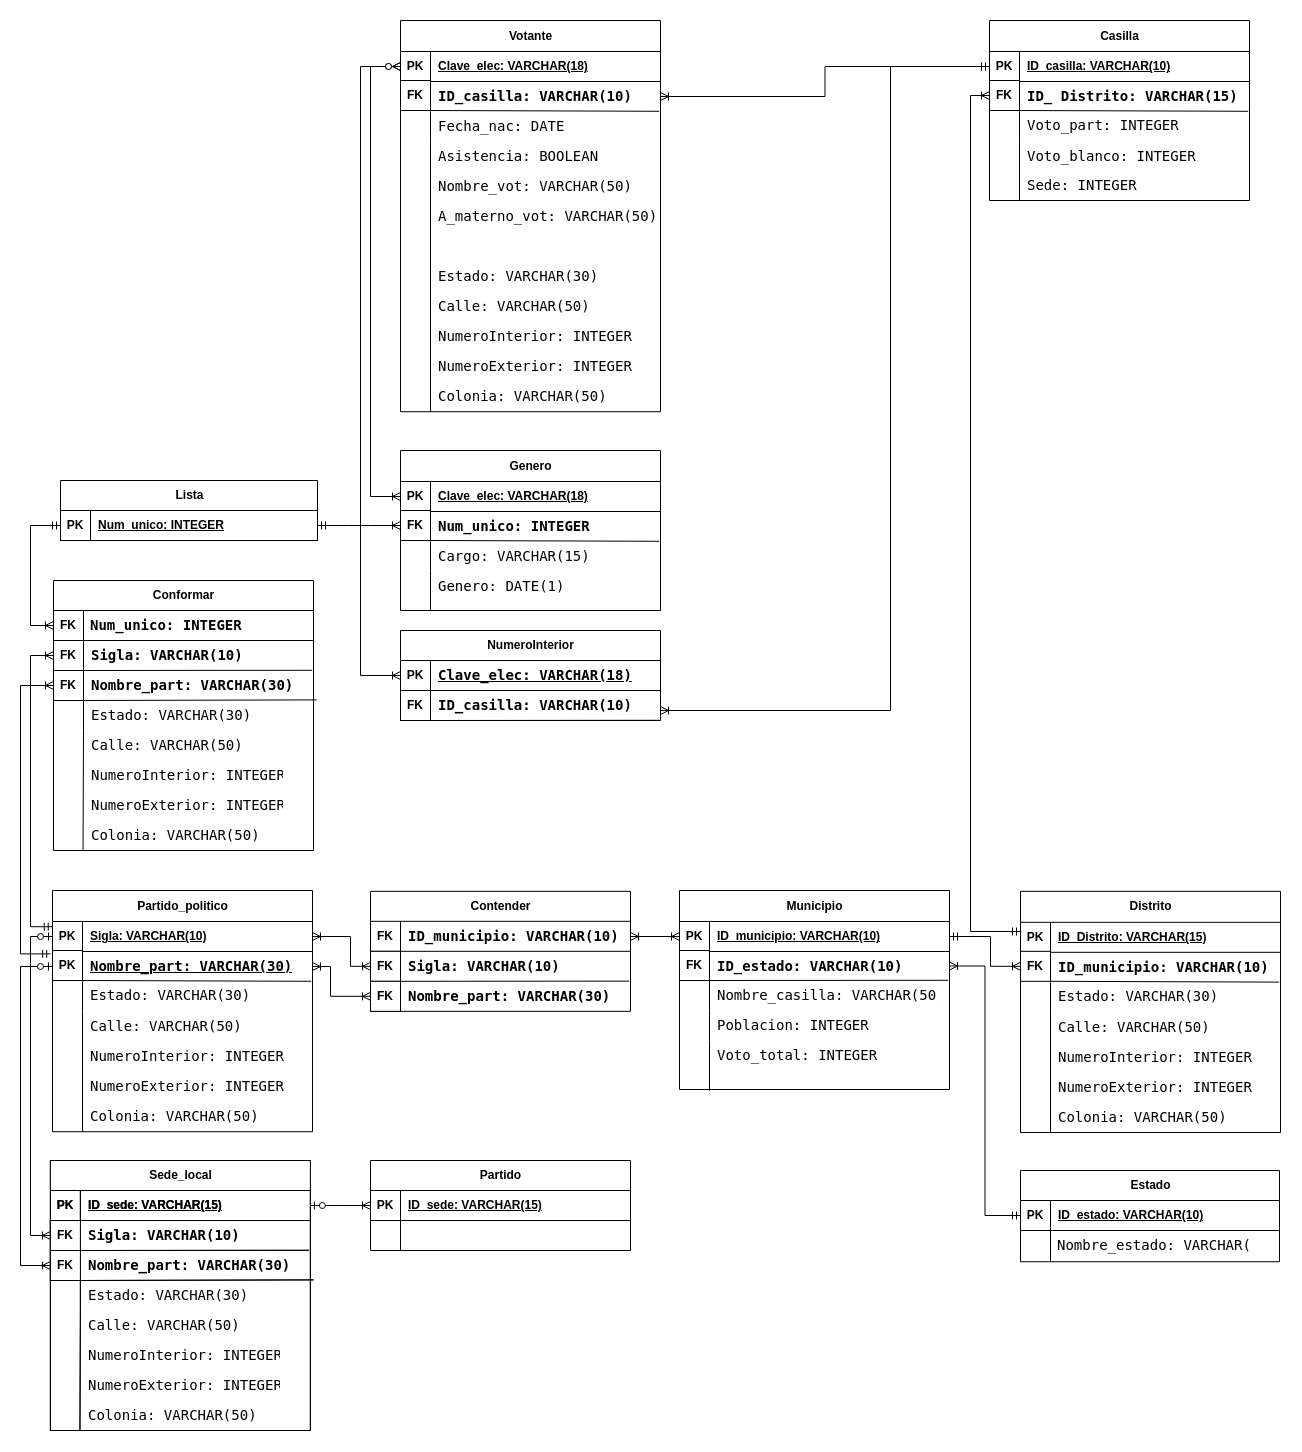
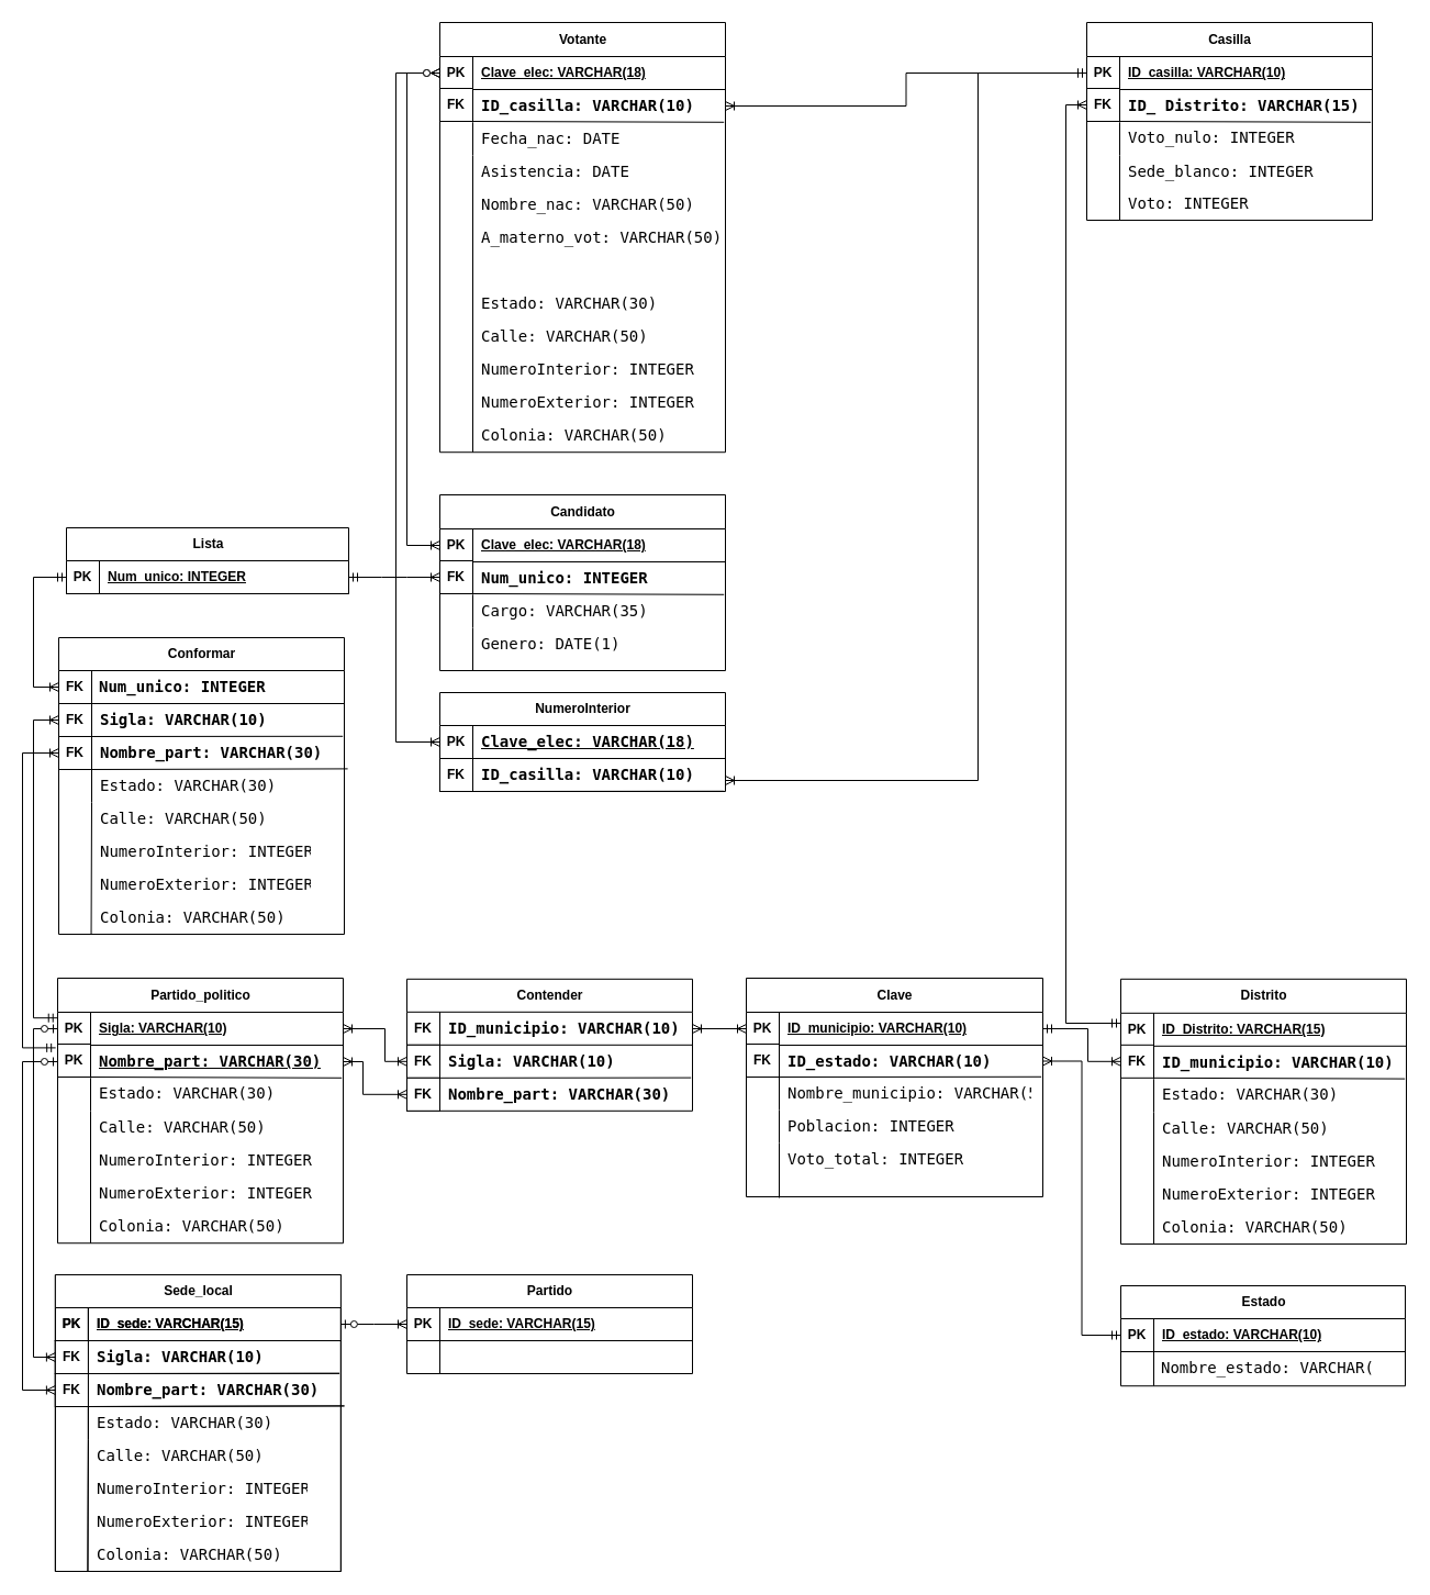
- <mxCell id="172" value="&lt;font face=&quot;Söhne Mono, Monaco, Andale Mono, Ubuntu Mono, monospace&quot;&gt;&lt;span style=&quot;font-size: 14px; white-space: pre; background-color: rgb(255, 255, 255);&quot;&gt;Voto_part: INTEGER&lt;/span&gt;&lt;/font&gt;" style="shape=partialRectangle;connectable=0;fillColor=none;top=0;left=0;bottom=0;right=0;align=left;spacingLeft=6;overflow=hidden;whiteSpace=wrap;html=1;" parent="1" vertex="1"><mxGeometry x="1019" y="110" width="230" height="30" as="geometry"><mxRectangle width="230" height="30" as="alternateBounds" /></mxGeometry></mxCell>
+ <mxCell id="172" value="&lt;font face=&quot;Söhne Mono, Monaco, Andale Mono, Ubuntu Mono, monospace&quot;&gt;&lt;span style=&quot;font-size: 14px; white-space: pre; background-color: rgb(255, 255, 255);&quot;&gt;Voto_nulo: INTEGER&lt;/span&gt;&lt;/font&gt;" style="shape=partialRectangle;connectable=0;fillColor=none;top=0;left=0;bottom=0;right=0;align=left;spacingLeft=6;overflow=hidden;whiteSpace=wrap;html=1;" parent="1" vertex="1"><mxGeometry x="1019" y="110" width="230" height="30" as="geometry"><mxRectangle width="230" height="30" as="alternateBounds" /></mxGeometry></mxCell>
- <mxCell id="14" value="&lt;font face=&quot;Söhne Mono, Monaco, Andale Mono, Ubuntu Mono, monospace&quot;&gt;&lt;span style=&quot;font-size: 14px; white-space: pre; background-color: rgb(255, 255, 255);&quot;&gt;Asistencia: BOOLEAN&lt;/span&gt;&lt;/font&gt;" style="shape=partialRectangle;connectable=0;fillColor=none;top=0;left=0;bottom=0;right=0;align=left;spacingLeft=6;overflow=hidden;whiteSpace=wrap;html=1;" parent="12" vertex="1"><mxGeometry x="30" width="230" height="30" as="geometry"><mxRectangle width="230" height="30" as="alternateBounds" /></mxGeometry></mxCell>
+ <mxCell id="14" value="&lt;font face=&quot;Söhne Mono, Monaco, Andale Mono, Ubuntu Mono, monospace&quot;&gt;&lt;span style=&quot;font-size: 14px; white-space: pre; background-color: rgb(255, 255, 255);&quot;&gt;Asistencia: DATE&lt;/span&gt;&lt;/font&gt;" style="shape=partialRectangle;connectable=0;fillColor=none;top=0;left=0;bottom=0;right=0;align=left;spacingLeft=6;overflow=hidden;whiteSpace=wrap;html=1;" parent="12" vertex="1"><mxGeometry x="30" width="230" height="30" as="geometry"><mxRectangle width="230" height="30" as="alternateBounds" /></mxGeometry></mxCell>
- <mxCell id="173" value="&lt;font face=&quot;Söhne Mono, Monaco, Andale Mono, Ubuntu Mono, monospace&quot;&gt;&lt;span style=&quot;font-size: 14px; white-space: pre; background-color: rgb(255, 255, 255);&quot;&gt;Voto_blanco: INTEGER&lt;/span&gt;&lt;/font&gt;" style="shape=partialRectangle;connectable=0;fillColor=none;top=0;left=0;bottom=0;right=0;align=left;spacingLeft=6;overflow=hidden;whiteSpace=wrap;html=1;" parent="1" vertex="1"><mxGeometry x="1019" y="141.22" width="230" height="30" as="geometry"><mxRectangle width="230" height="30" as="alternateBounds" /></mxGeometry></mxCell>
+ <mxCell id="173" value="&lt;font face=&quot;Söhne Mono, Monaco, Andale Mono, Ubuntu Mono, monospace&quot;&gt;&lt;span style=&quot;font-size: 14px; white-space: pre; background-color: rgb(255, 255, 255);&quot;&gt;Sede_blanco: INTEGER&lt;/span&gt;&lt;/font&gt;" style="shape=partialRectangle;connectable=0;fillColor=none;top=0;left=0;bottom=0;right=0;align=left;spacingLeft=6;overflow=hidden;whiteSpace=wrap;html=1;" parent="1" vertex="1"><mxGeometry x="1019" y="141.22" width="230" height="30" as="geometry"><mxRectangle width="230" height="30" as="alternateBounds" /></mxGeometry></mxCell>
- <mxCell id="174" value="&lt;font face=&quot;Söhne Mono, Monaco, Andale Mono, Ubuntu Mono, monospace&quot;&gt;&lt;span style=&quot;font-size: 14px; white-space: pre; background-color: rgb(255, 255, 255);&quot;&gt;Sede: INTEGER&lt;/span&gt;&lt;/font&gt;" style="shape=partialRectangle;connectable=0;fillColor=none;top=0;left=0;bottom=0;right=0;align=left;spacingLeft=6;overflow=hidden;whiteSpace=wrap;html=1;" parent="1" vertex="1"><mxGeometry x="1019" y="170" width="230" height="30" as="geometry"><mxRectangle width="230" height="30" as="alternateBounds" /></mxGeometry></mxCell>
+ <mxCell id="174" value="&lt;font face=&quot;Söhne Mono, Monaco, Andale Mono, Ubuntu Mono, monospace&quot;&gt;&lt;span style=&quot;font-size: 14px; white-space: pre; background-color: rgb(255, 255, 255);&quot;&gt;Voto: INTEGER&lt;/span&gt;&lt;/font&gt;" style="shape=partialRectangle;connectable=0;fillColor=none;top=0;left=0;bottom=0;right=0;align=left;spacingLeft=6;overflow=hidden;whiteSpace=wrap;html=1;" parent="1" vertex="1"><mxGeometry x="1019" y="170" width="230" height="30" as="geometry"><mxRectangle width="230" height="30" as="alternateBounds" /></mxGeometry></mxCell>
- <mxCell id="18" value="&lt;font face=&quot;Söhne Mono, Monaco, Andale Mono, Ubuntu Mono, monospace&quot;&gt;&lt;span style=&quot;font-size: 14px; white-space: pre; background-color: rgb(255, 255, 255);&quot;&gt;Nombre_vot: VARCHAR(50)&lt;/span&gt;&lt;/font&gt;" style="shape=partialRectangle;connectable=0;fillColor=none;top=0;left=0;bottom=0;right=0;align=left;spacingLeft=6;overflow=hidden;whiteSpace=wrap;html=1;" parent="1" vertex="1"><mxGeometry x="430" y="171.22" width="230" height="30" as="geometry"><mxRectangle width="230" height="30" as="alternateBounds" /></mxGeometry></mxCell>
+ <mxCell id="18" value="&lt;font face=&quot;Söhne Mono, Monaco, Andale Mono, Ubuntu Mono, monospace&quot;&gt;&lt;span style=&quot;font-size: 14px; white-space: pre; background-color: rgb(255, 255, 255);&quot;&gt;Nombre_nac: VARCHAR(50)&lt;/span&gt;&lt;/font&gt;" style="shape=partialRectangle;connectable=0;fillColor=none;top=0;left=0;bottom=0;right=0;align=left;spacingLeft=6;overflow=hidden;whiteSpace=wrap;html=1;" parent="1" vertex="1"><mxGeometry x="430" y="171.22" width="230" height="30" as="geometry"><mxRectangle width="230" height="30" as="alternateBounds" /></mxGeometry></mxCell>
- <mxCell id="24" value="Genero" style="shape=table;startSize=31;container=1;collapsible=1;childLayout=tableLayout;fixedRows=1;rowLines=0;fontStyle=1;align=center;resizeLast=1;html=1;" parent="1" vertex="1"><mxGeometry x="400" y="450" width="260" height="160" as="geometry"><mxRectangle x="160" y="270" width="70" height="30" as="alternateBounds" /></mxGeometry></mxCell>
+ <mxCell id="24" value="Candidato" style="shape=table;startSize=31;container=1;collapsible=1;childLayout=tableLayout;fixedRows=1;rowLines=0;fontStyle=1;align=center;resizeLast=1;html=1;" parent="1" vertex="1"><mxGeometry x="400" y="450" width="260" height="160" as="geometry"><mxRectangle x="160" y="270" width="70" height="30" as="alternateBounds" /></mxGeometry></mxCell>
- <mxCell id="33" value="&lt;span style=&quot;font-family: &amp;quot;Söhne Mono&amp;quot;, Monaco, &amp;quot;Andale Mono&amp;quot;, &amp;quot;Ubuntu Mono&amp;quot;, monospace; font-size: 14px; white-space: pre; background-color: rgb(255, 255, 255);&quot;&gt;Cargo: VARCHAR(15)&lt;/span&gt;" style="shape=partialRectangle;connectable=0;fillColor=none;top=0;left=0;bottom=0;right=0;align=left;spacingLeft=6;overflow=hidden;whiteSpace=wrap;html=1;" parent="31" vertex="1"><mxGeometry x="30" width="230" height="30" as="geometry"><mxRectangle width="230" height="30" as="alternateBounds" /></mxGeometry></mxCell>
+ <mxCell id="33" value="&lt;span style=&quot;font-family: &amp;quot;Söhne Mono&amp;quot;, Monaco, &amp;quot;Andale Mono&amp;quot;, &amp;quot;Ubuntu Mono&amp;quot;, monospace; font-size: 14px; white-space: pre; background-color: rgb(255, 255, 255);&quot;&gt;Cargo: VARCHAR(35)&lt;/span&gt;" style="shape=partialRectangle;connectable=0;fillColor=none;top=0;left=0;bottom=0;right=0;align=left;spacingLeft=6;overflow=hidden;whiteSpace=wrap;html=1;" parent="31" vertex="1"><mxGeometry x="30" width="230" height="30" as="geometry"><mxRectangle width="230" height="30" as="alternateBounds" /></mxGeometry></mxCell>
- <mxCell id="106" value="Municipio" style="shape=table;startSize=31;container=1;collapsible=1;childLayout=tableLayout;fixedRows=1;rowLines=0;fontStyle=1;align=center;resizeLast=1;html=1;" parent="1" vertex="1"><mxGeometry x="679" y="890" width="270" height="199" as="geometry"><mxRectangle x="160" y="270" width="70" height="30" as="alternateBounds" /></mxGeometry></mxCell>
+ <mxCell id="106" value="Clave" style="shape=table;startSize=31;container=1;collapsible=1;childLayout=tableLayout;fixedRows=1;rowLines=0;fontStyle=1;align=center;resizeLast=1;html=1;" parent="1" vertex="1"><mxGeometry x="679" y="890" width="270" height="199" as="geometry"><mxRectangle x="160" y="270" width="70" height="30" as="alternateBounds" /></mxGeometry></mxCell>
- <mxCell id="122" value="&lt;font face=&quot;Söhne Mono, Monaco, Andale Mono, Ubuntu Mono, monospace&quot;&gt;&lt;span style=&quot;font-size: 14px; white-space: pre; background-color: rgb(255, 255, 255);&quot;&gt;Nombre_casilla: VARCHAR(50)&lt;/span&gt;&lt;/font&gt;" style="shape=partialRectangle;connectable=0;fillColor=none;top=0;left=0;bottom=0;right=0;align=left;spacingLeft=6;overflow=hidden;whiteSpace=wrap;html=1;" parent="1" vertex="1"><mxGeometry x="709" y="980" width="230" height="30" as="geometry"><mxRectangle width="200" height="30" as="alternateBounds" /></mxGeometry></mxCell>
+ <mxCell id="122" value="&lt;font face=&quot;Söhne Mono, Monaco, Andale Mono, Ubuntu Mono, monospace&quot;&gt;&lt;span style=&quot;font-size: 14px; white-space: pre; background-color: rgb(255, 255, 255);&quot;&gt;Nombre_municipio: VARCHAR(50)&lt;/span&gt;&lt;/font&gt;" style="shape=partialRectangle;connectable=0;fillColor=none;top=0;left=0;bottom=0;right=0;align=left;spacingLeft=6;overflow=hidden;whiteSpace=wrap;html=1;" parent="1" vertex="1"><mxGeometry x="709" y="980" width="230" height="30" as="geometry"><mxRectangle width="200" height="30" as="alternateBounds" /></mxGeometry></mxCell>
